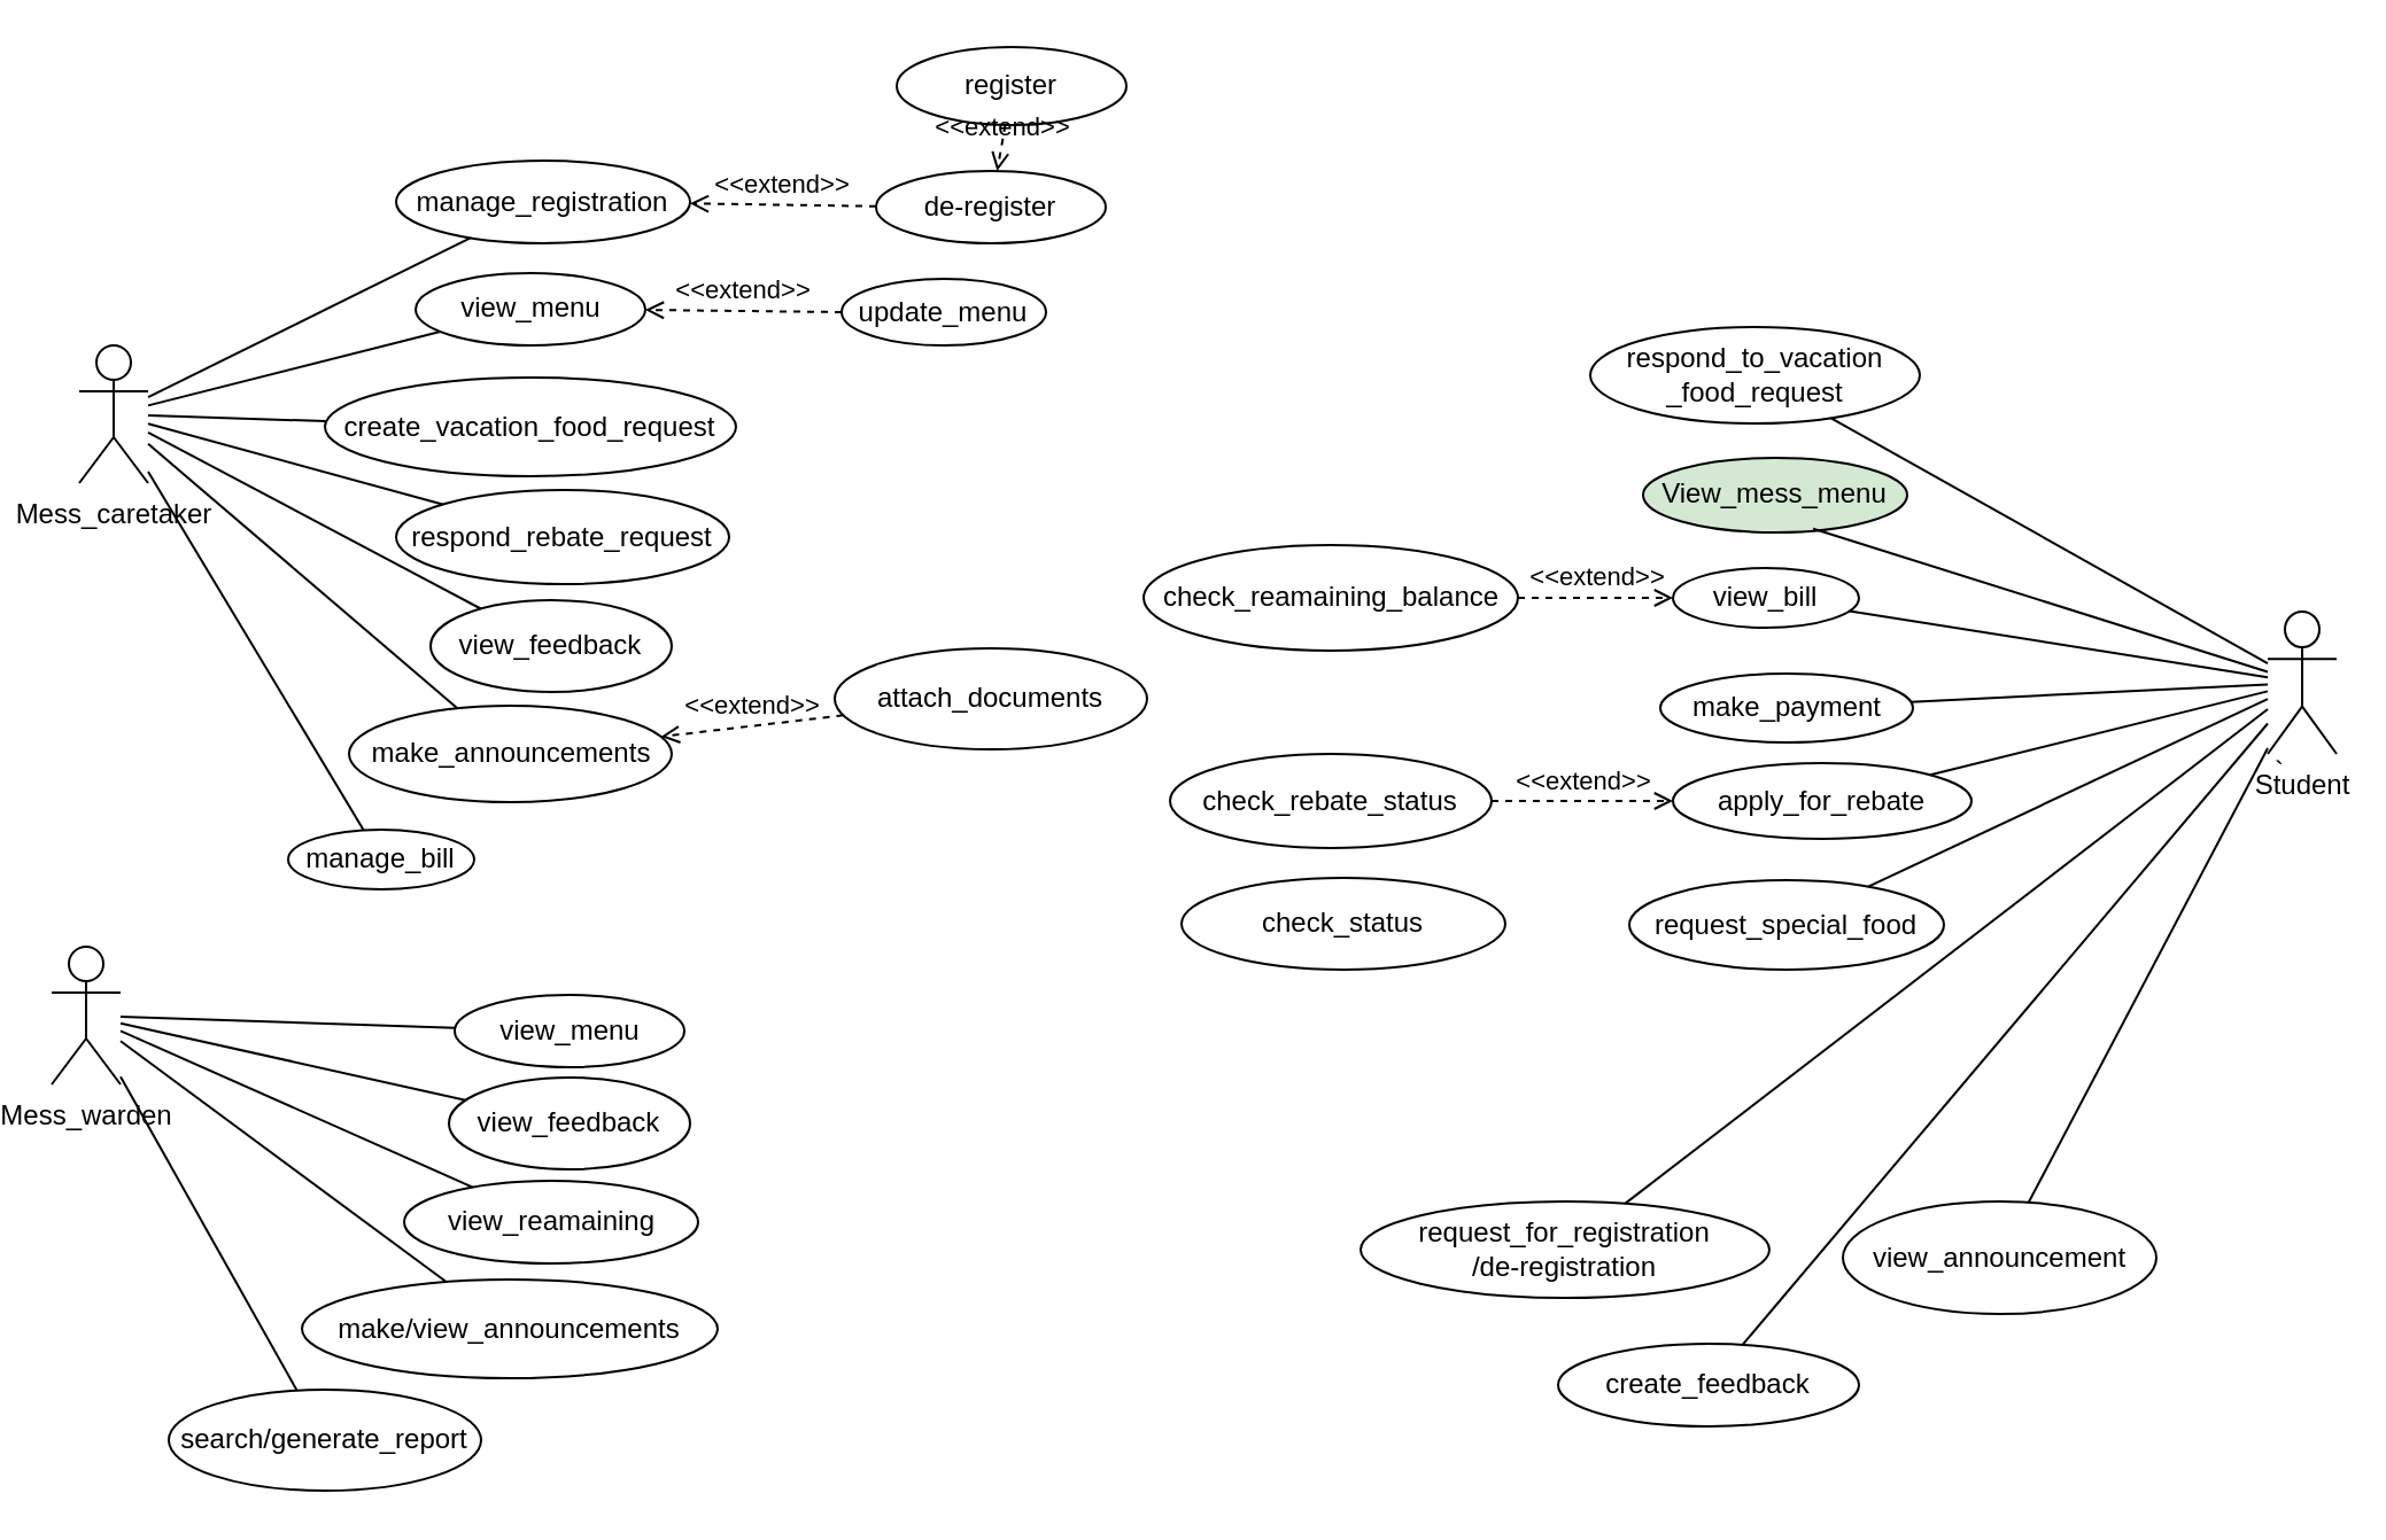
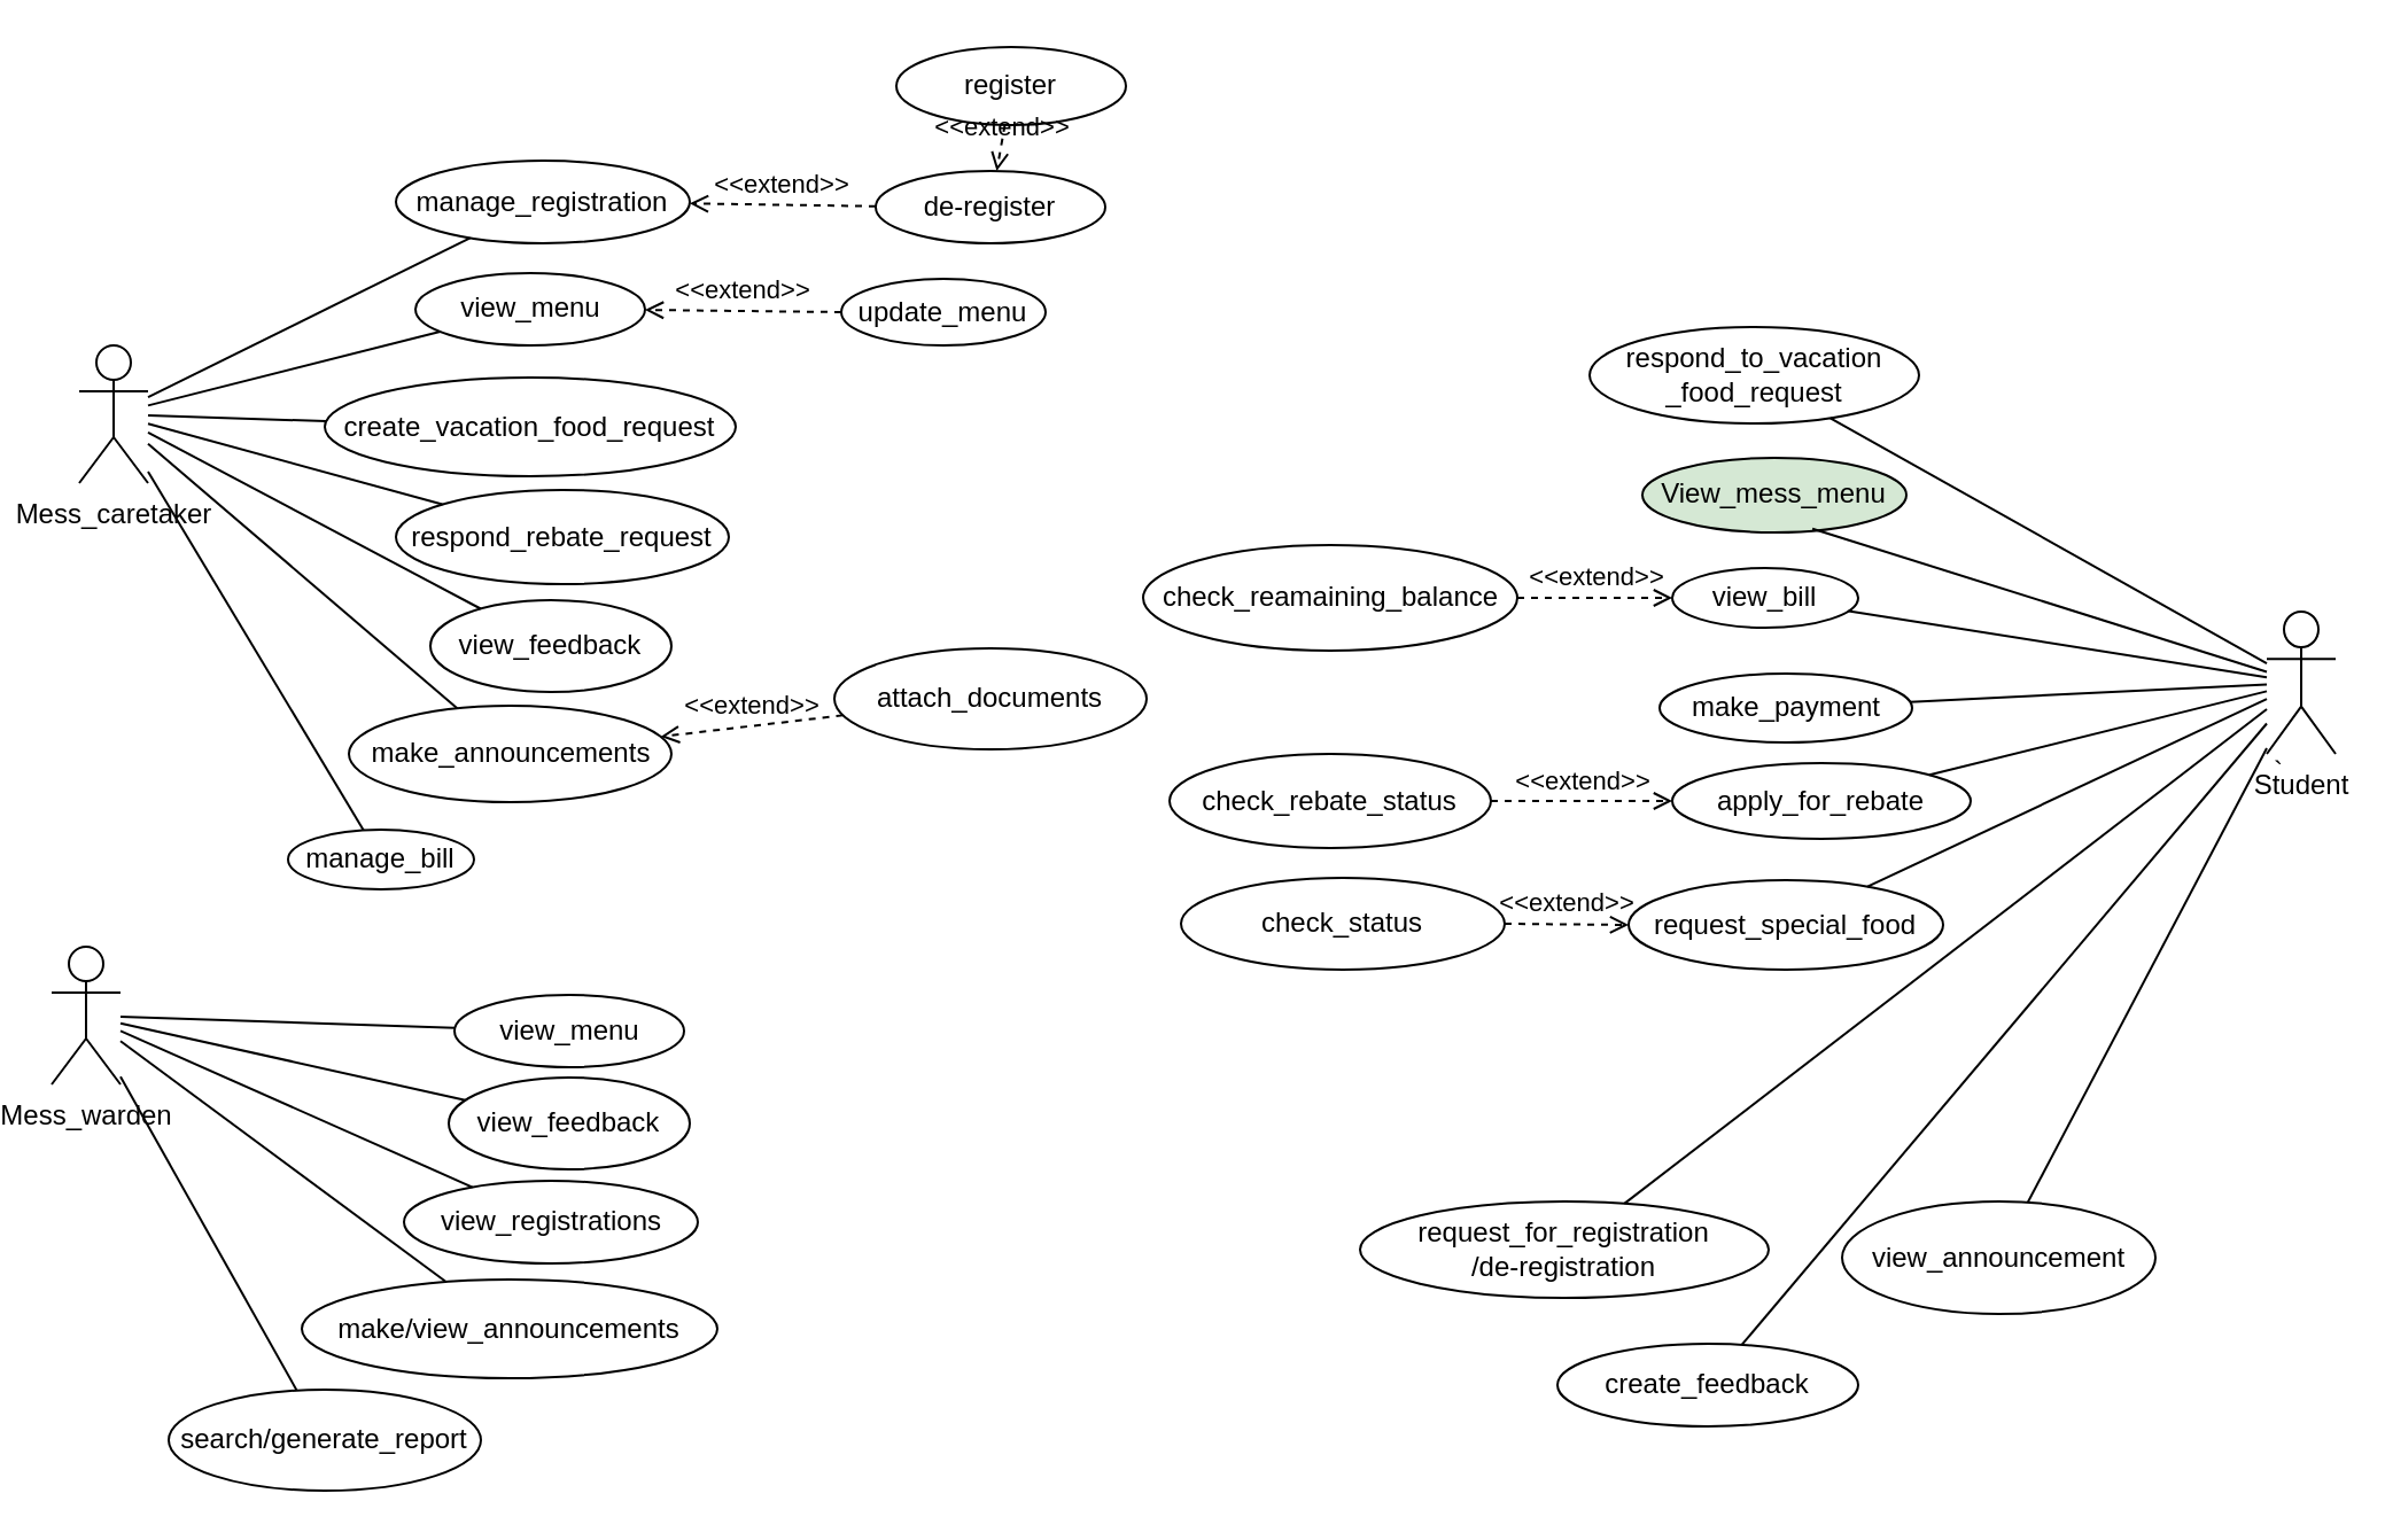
+ <mxCell id="32" value="&amp;lt;&amp;lt;extend&amp;gt;&amp;gt;" style="html=1;verticalAlign=bottom;labelBackgroundColor=none;endArrow=open;endFill=0;dashed=1;rounded=0;" parent="1" source="28" target="27" edge="1"><mxGeometry width="160" relative="1" as="geometry"><mxPoint x="790" y="272" as="sourcePoint" /><mxPoint x="950" y="272" as="targetPoint" /></mxGeometry></mxCell>
- <mxCell id="41" value="view_reamaining" style="ellipse;whiteSpace=wrap;html=1;" parent="1" vertex="1"><mxGeometry x="173.5" y="514" width="128" height="36" as="geometry" /></mxCell>
+ <mxCell id="41" value="view_registrations" style="ellipse;whiteSpace=wrap;html=1;" parent="1" vertex="1"><mxGeometry x="173.5" y="514" width="128" height="36" as="geometry" /></mxCell>
